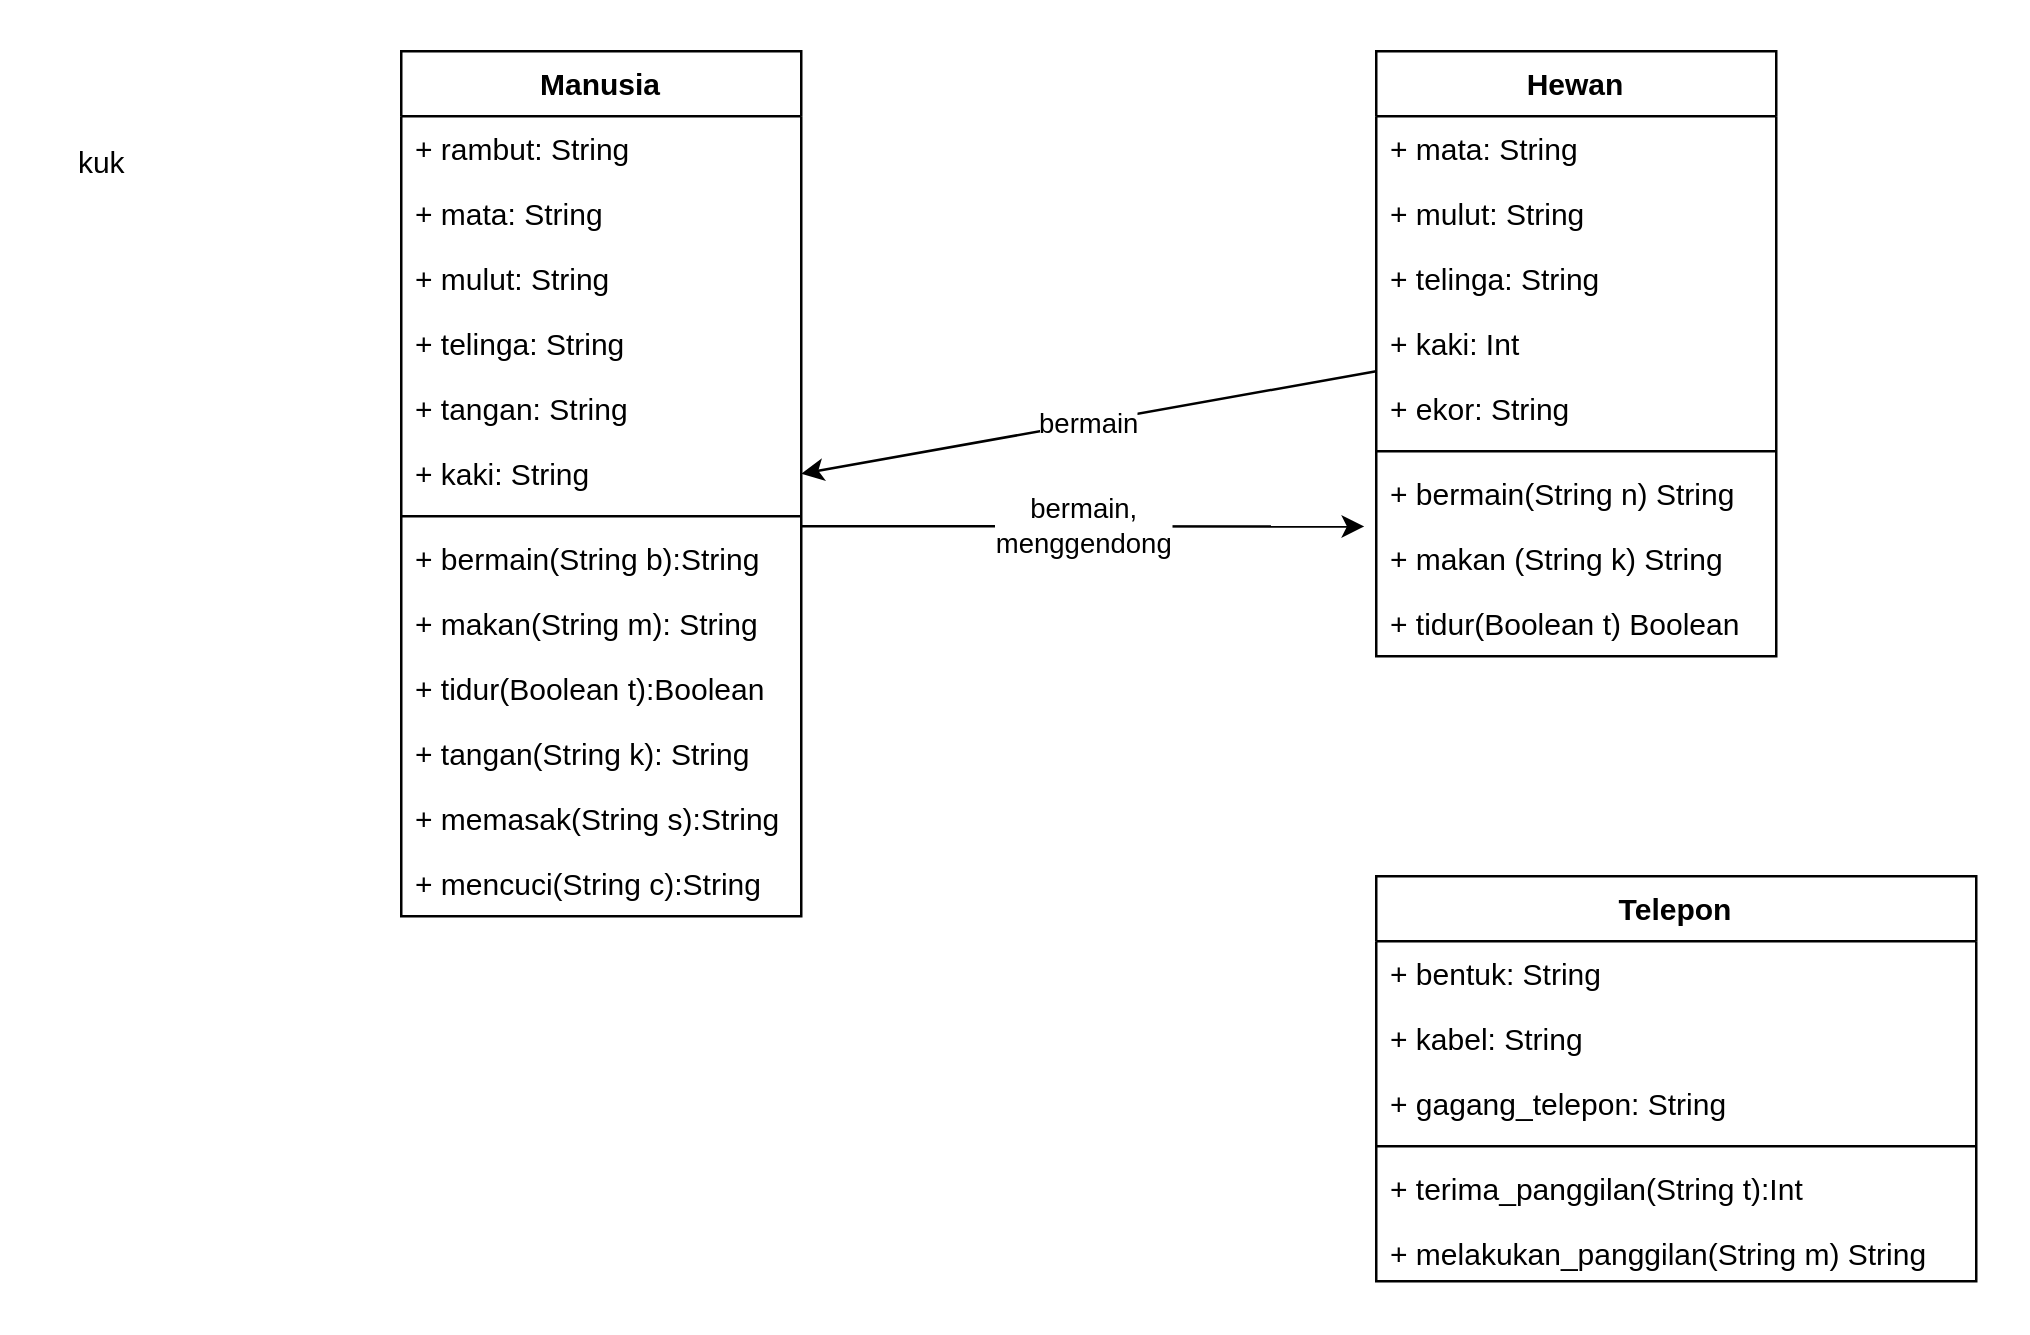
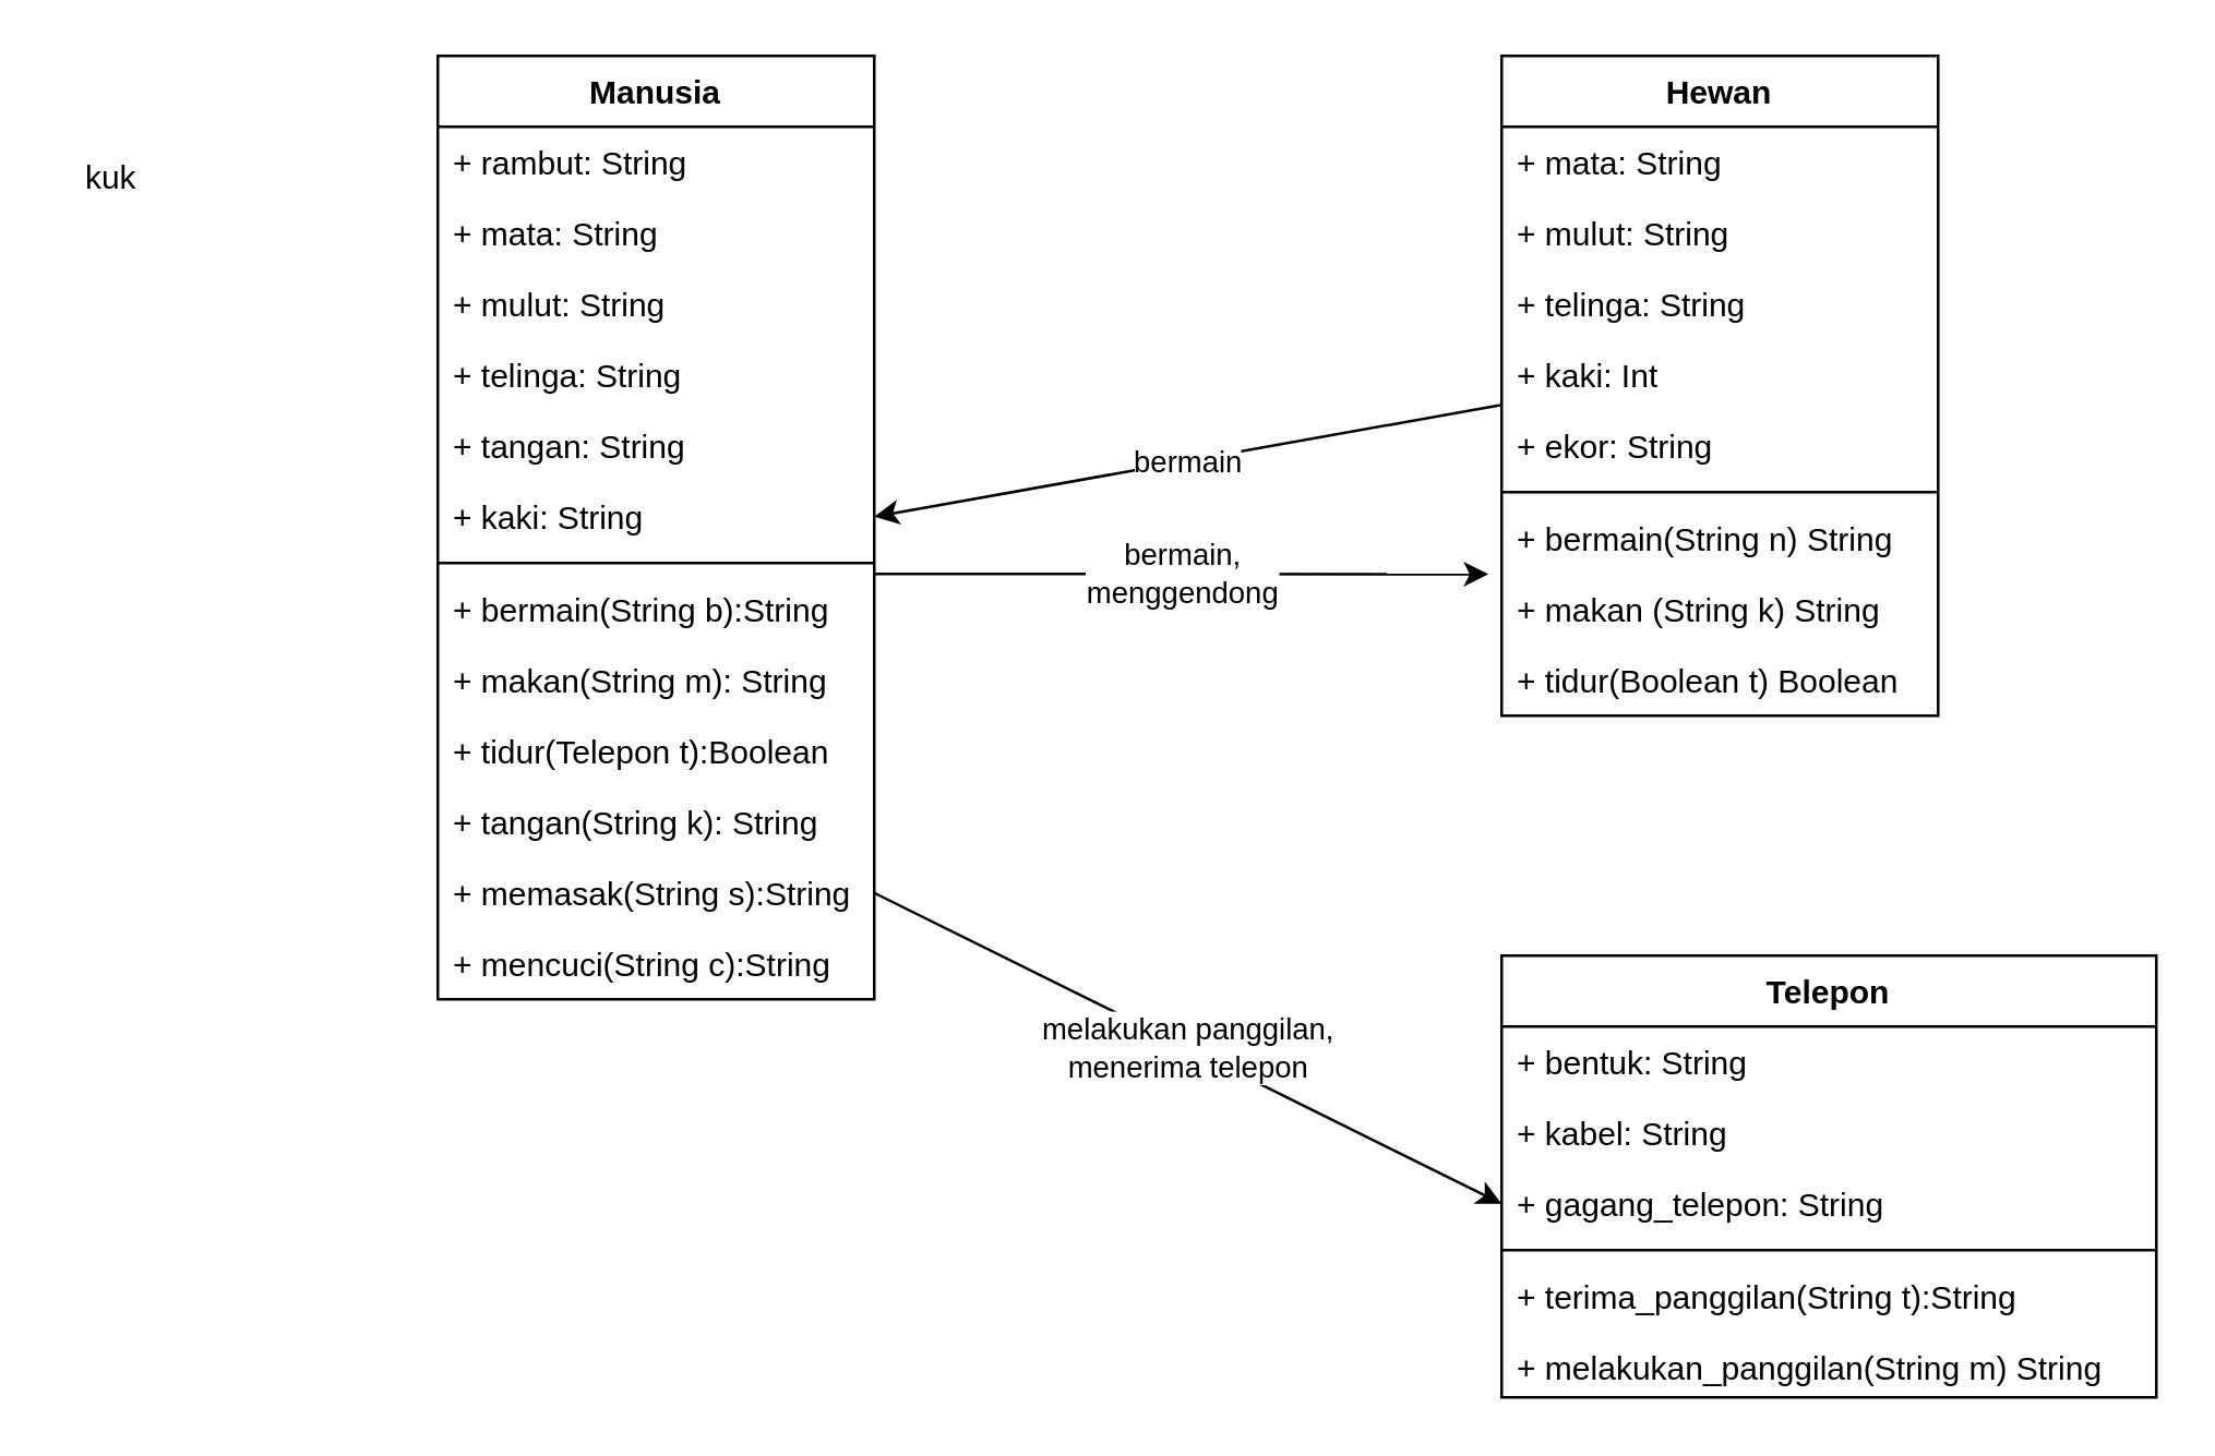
- <mxCell id="23" value="+ tidur(Boolean t):Boolean" style="text;strokeColor=none;fillColor=none;align=left;verticalAlign=top;spacingLeft=4;spacingRight=4;overflow=hidden;rotatable=0;points=[[0,0.5],[1,0.5]];portConstraint=eastwest;" vertex="1" parent="13"><mxGeometry y="242" width="160" height="26" as="geometry" /></mxCell>
+ <mxCell id="23" value="+ tidur(Telepon t):Boolean" style="text;strokeColor=none;fillColor=none;align=left;verticalAlign=top;spacingLeft=4;spacingRight=4;overflow=hidden;rotatable=0;points=[[0,0.5],[1,0.5]];portConstraint=eastwest;" vertex="1" parent="13"><mxGeometry y="242" width="160" height="26" as="geometry" /></mxCell>
+ <mxCell id="35" value="melakukan panggilan,&lt;br&gt;menerima telepon" style="endArrow=classic;html=1;rounded=0;exitX=1;exitY=0.5;exitDx=0;exitDy=0;entryX=0;entryY=0.5;entryDx=0;entryDy=0;" edge="1" parent="1" source="25" target="30"><mxGeometry width="50" height="50" relative="1" as="geometry"><mxPoint x="470" y="350" as="sourcePoint" /><mxPoint x="520" y="300" as="targetPoint" /></mxGeometry></mxCell>
- <mxCell id="32" value="+ terima_panggilan(String t):Int" style="text;strokeColor=none;fillColor=none;align=left;verticalAlign=top;spacingLeft=4;spacingRight=4;overflow=hidden;rotatable=0;points=[[0,0.5],[1,0.5]];portConstraint=eastwest;" vertex="1" parent="27"><mxGeometry y="112" width="240" height="26" as="geometry" /></mxCell>
+ <mxCell id="32" value="+ terima_panggilan(String t):String" style="text;strokeColor=none;fillColor=none;align=left;verticalAlign=top;spacingLeft=4;spacingRight=4;overflow=hidden;rotatable=0;points=[[0,0.5],[1,0.5]];portConstraint=eastwest;" vertex="1" parent="27"><mxGeometry y="112" width="240" height="26" as="geometry" /></mxCell>
